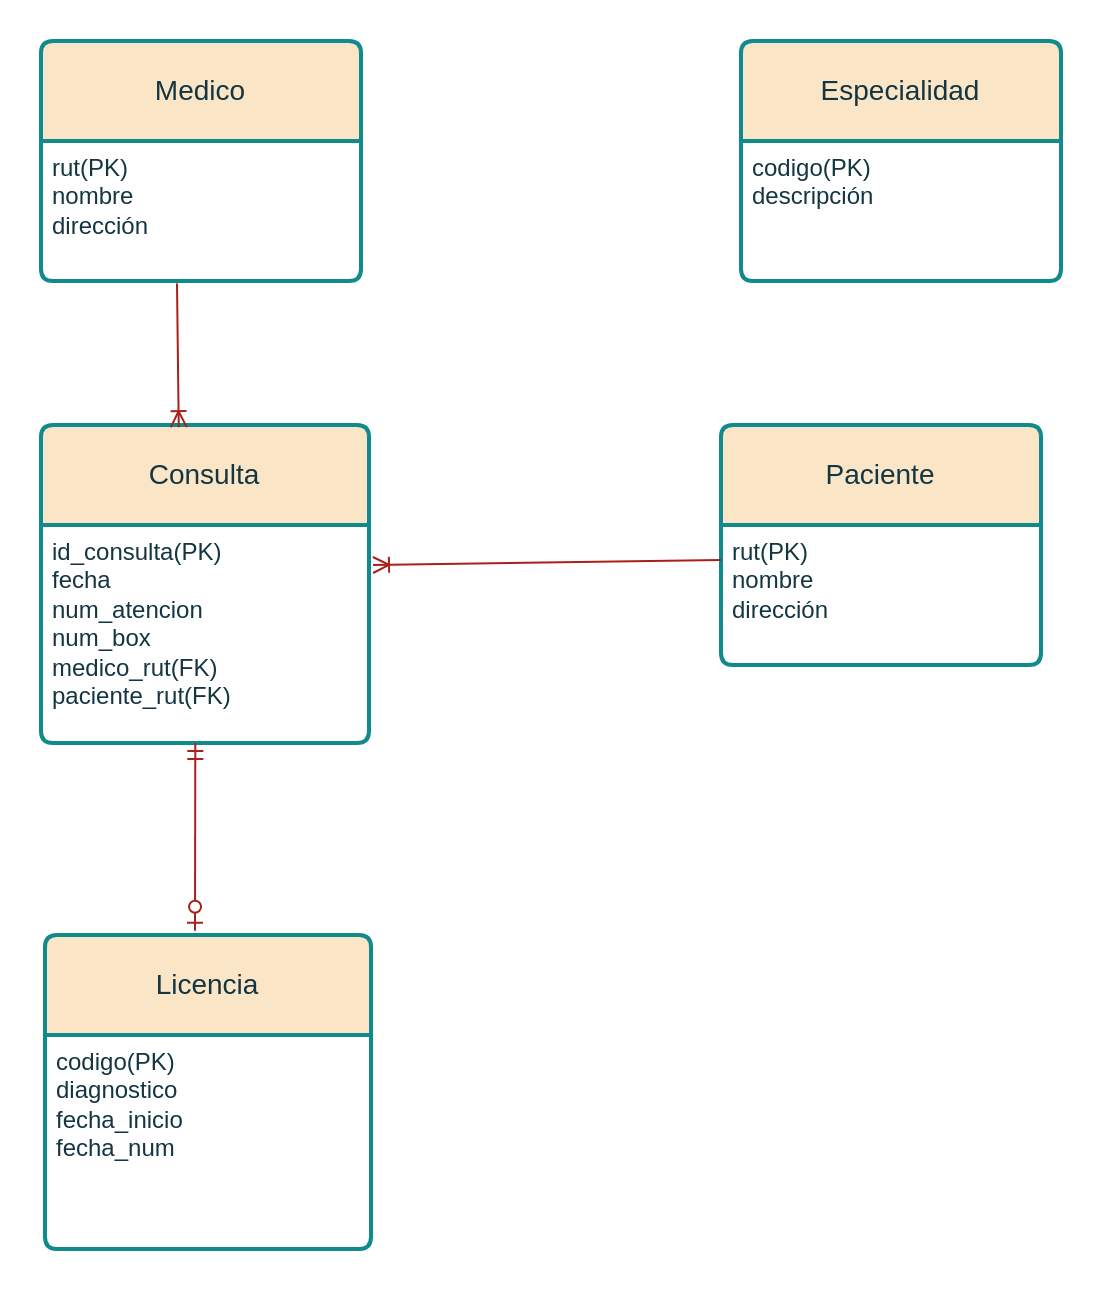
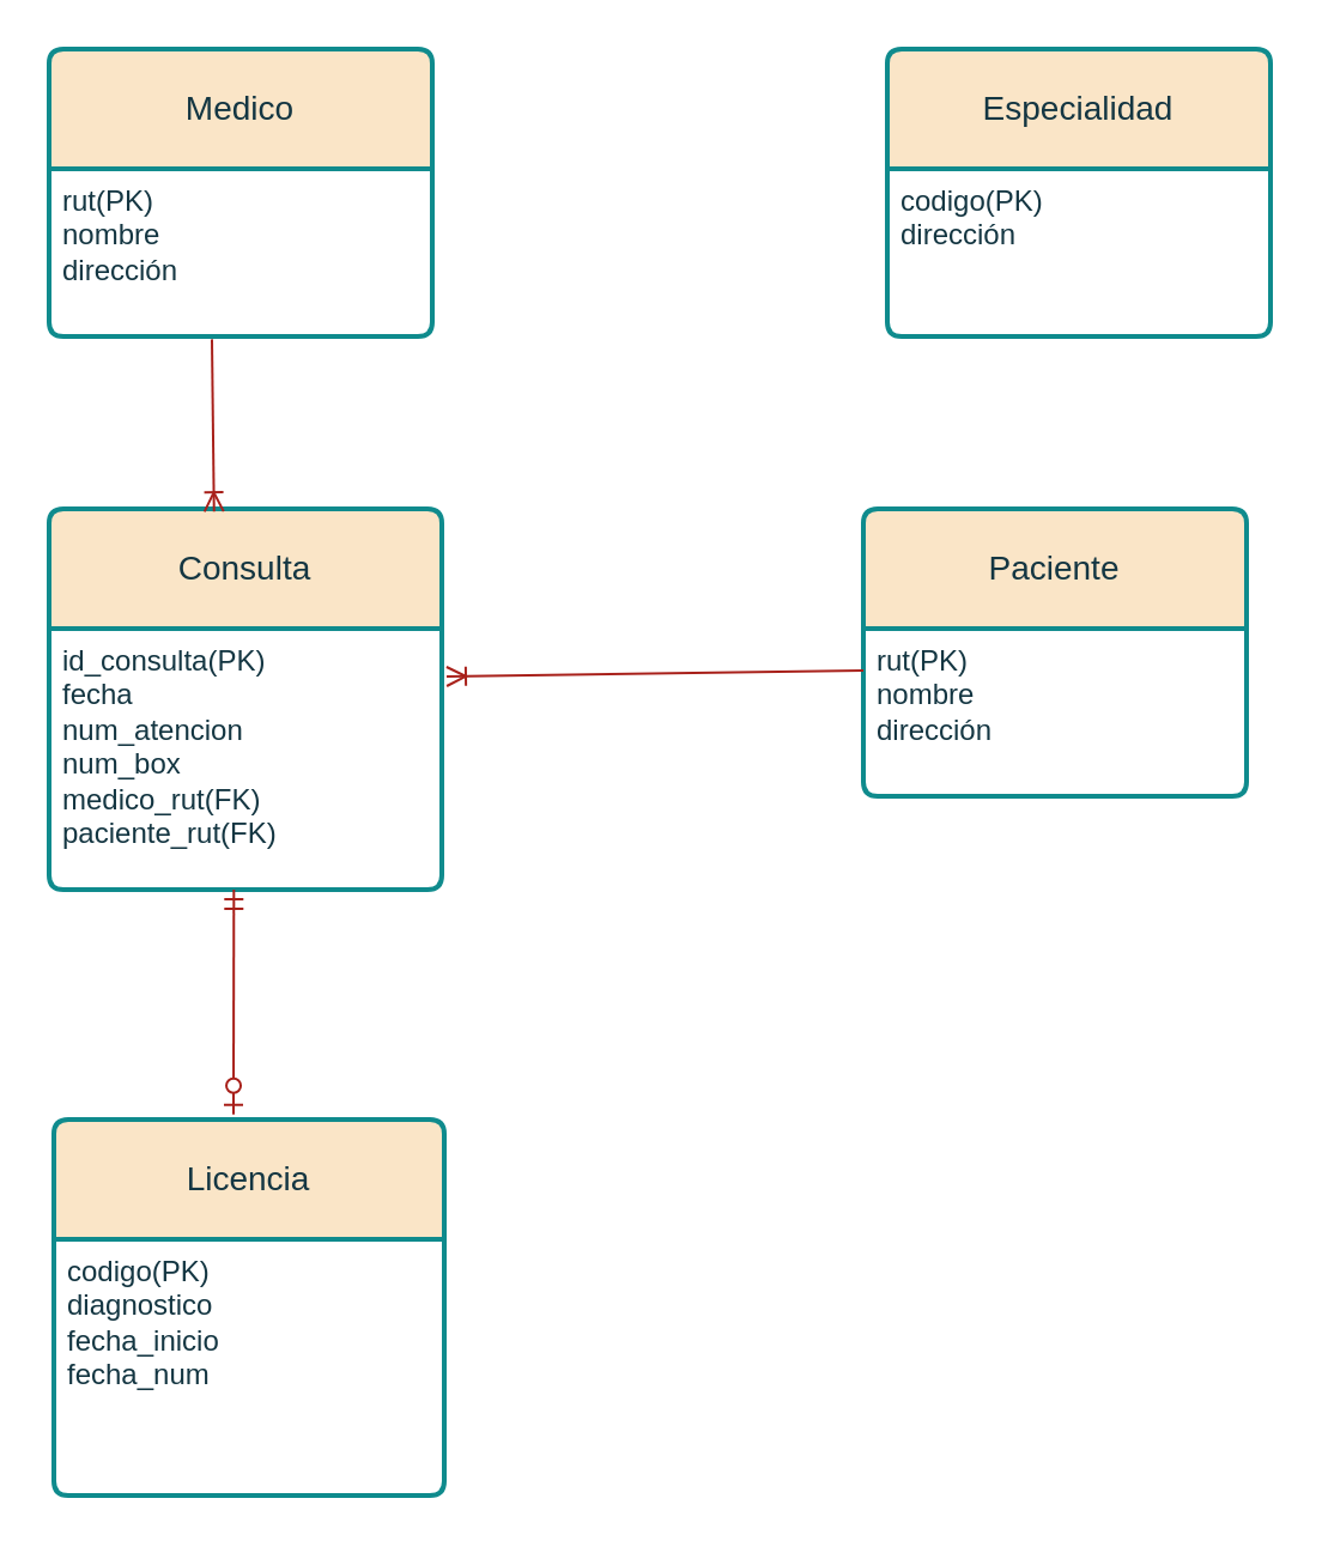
- <mxCell id="5" value="codigo(PK)&lt;div&gt;descripción&lt;br&gt;&lt;br&gt;&lt;/div&gt;" style="align=left;strokeColor=none;fillColor=none;spacingLeft=4;fontSize=12;verticalAlign=top;resizable=0;rotatable=0;part=1;html=1;labelBackgroundColor=none;fontColor=#143642;" parent="4" vertex="1"><mxGeometry y="50" width="160" height="70" as="geometry" /></mxCell>
+ <mxCell id="5" value="codigo(PK)&lt;div&gt;dirección&lt;br&gt;&lt;br&gt;&lt;/div&gt;" style="align=left;strokeColor=none;fillColor=none;spacingLeft=4;fontSize=12;verticalAlign=top;resizable=0;rotatable=0;part=1;html=1;labelBackgroundColor=none;fontColor=#143642;" parent="4" vertex="1"><mxGeometry y="50" width="160" height="70" as="geometry" /></mxCell>
